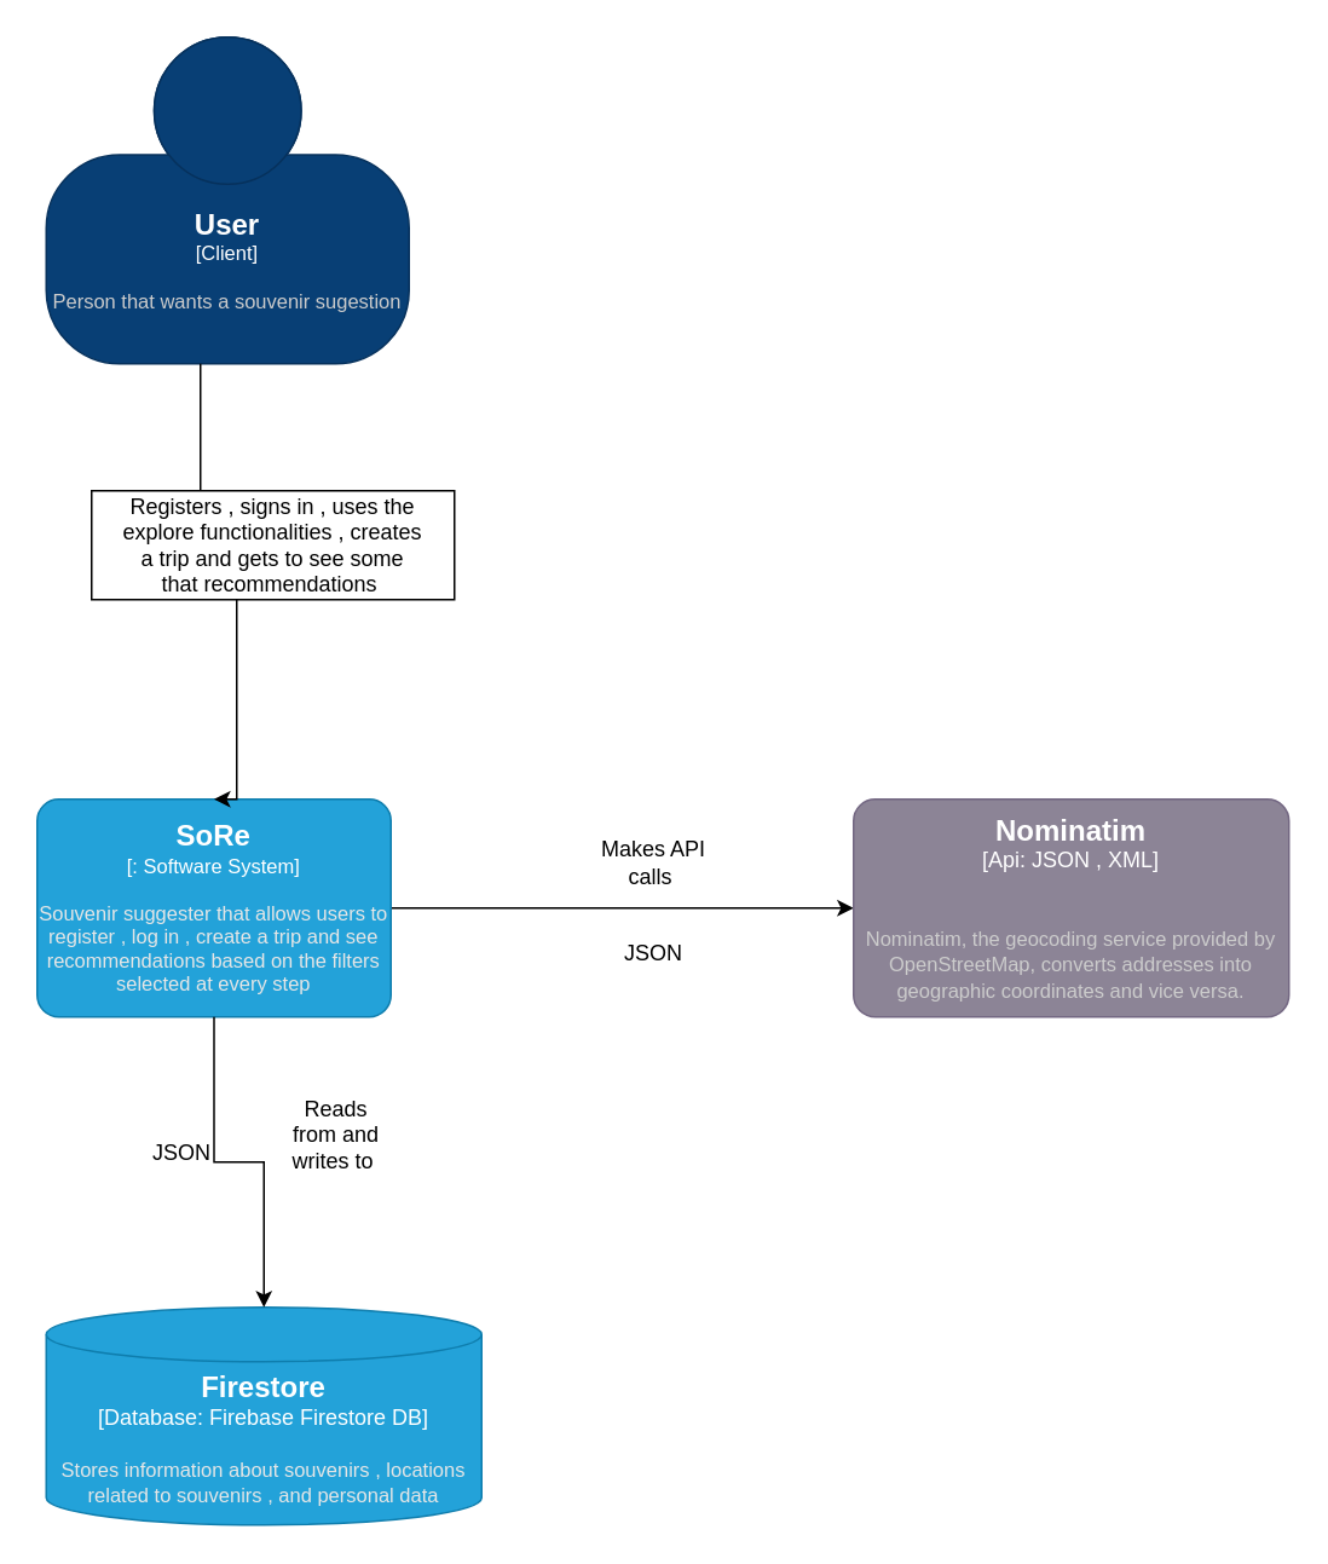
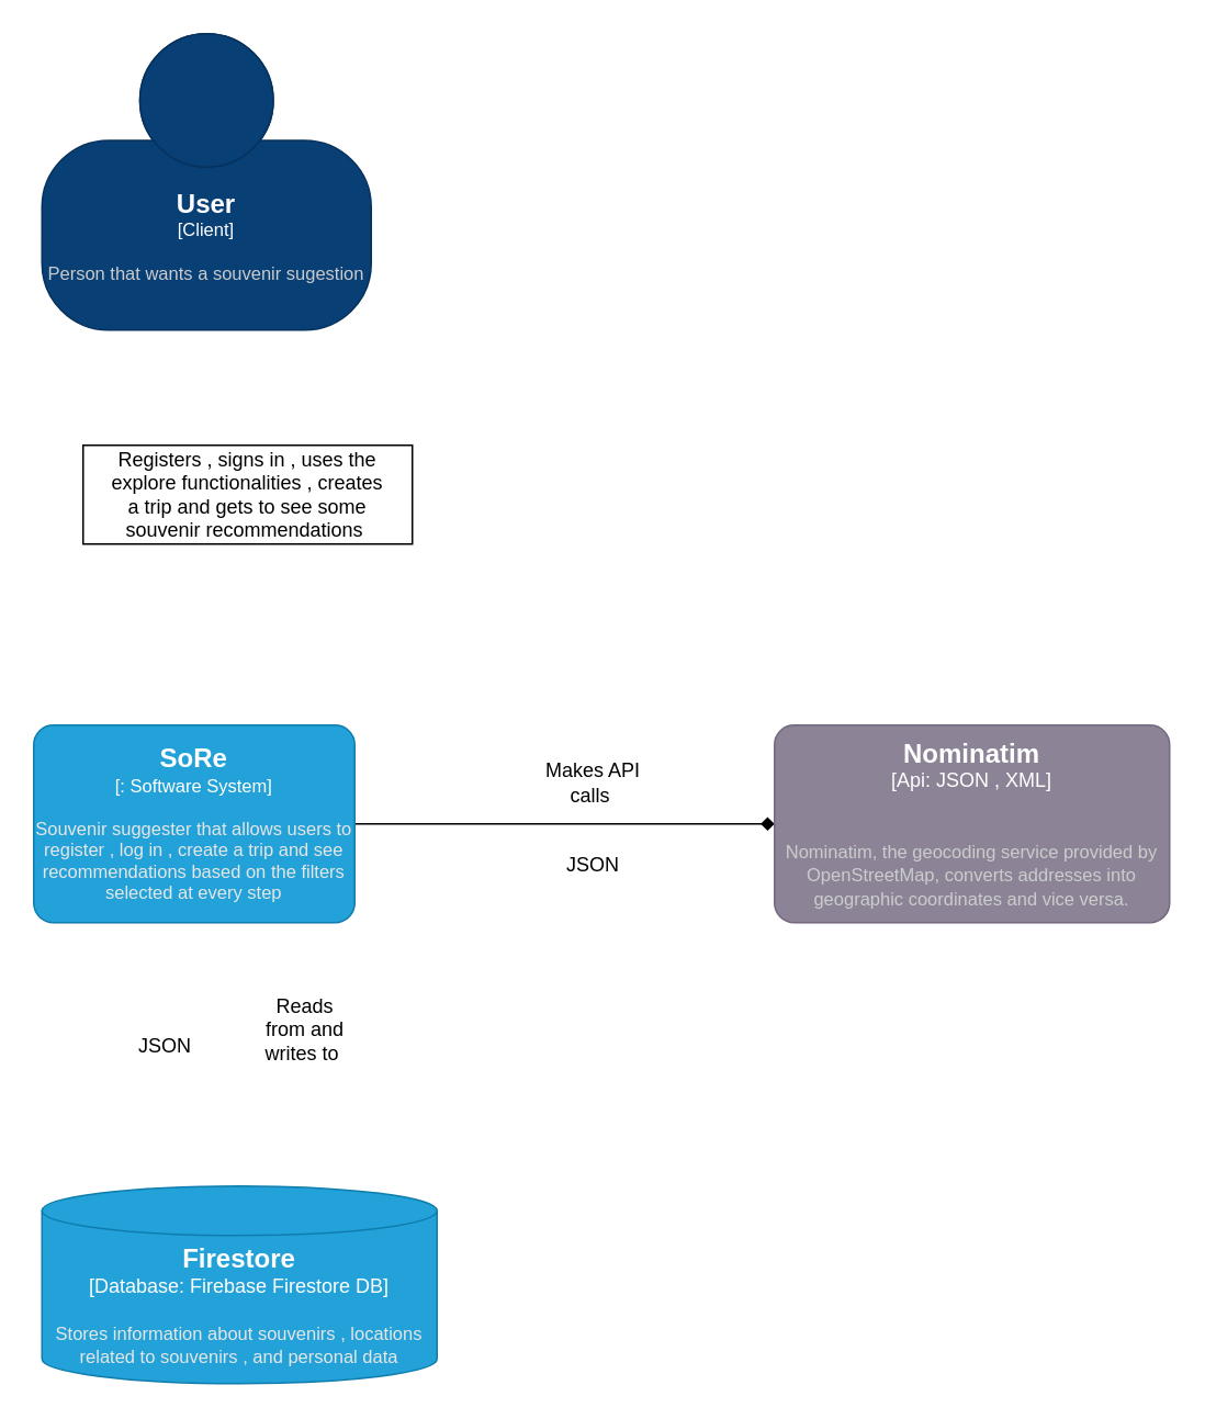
- <mxCell id="7" value="Registers , signs in , uses the explore functionalities , creates a trip and gets to see some that recommendations&amp;nbsp;" style="text;html=1;align=center;verticalAlign=middle;whiteSpace=wrap;rounded=0;" vertex="1" parent="1"><mxGeometry x="65" y="255" width="170" height="90" as="geometry" /></mxCell>
+ <mxCell id="7" value="Registers , signs in , uses the explore functionalities , creates a trip and gets to see some souvenir recommendations&amp;nbsp;" style="text;html=1;align=center;verticalAlign=middle;whiteSpace=wrap;rounded=0;" vertex="1" parent="1"><mxGeometry x="65" y="255" width="170" height="90" as="geometry" /></mxCell>
- <mxCell id="5" style="edgeStyle=orthogonalEdgeStyle;rounded=0;orthogonalLoop=1;jettySize=auto;html=1;entryX=0.5;entryY=0;entryDx=0;entryDy=0;entryPerimeter=0;" edge="1" parent="1" source="2" target="4"><mxGeometry relative="1" as="geometry"><mxPoint x="130" y="430" as="targetPoint" /><Array as="points"><mxPoint x="110" y="315" /><mxPoint x="130" y="315" /><mxPoint x="130" y="440" /></Array></mxGeometry></mxCell>
- <mxCell id="3" style="edgeStyle=orthogonalEdgeStyle;rounded=0;orthogonalLoop=1;jettySize=auto;html=1;exitX=1;exitY=0.5;exitDx=0;exitDy=0;exitPerimeter=0;" edge="1" parent="1" source="4" target="11"><mxGeometry relative="1" as="geometry" /></mxCell>
+ <mxCell id="3" style="edgeStyle=orthogonalEdgeStyle;rounded=0;orthogonalLoop=1;jettySize=auto;html=1;exitX=1;exitY=0.5;exitDx=0;exitDy=0;exitPerimeter=0;endArrow=diamond;" edge="1" parent="1" source="4" target="11"><mxGeometry relative="1" as="geometry" /></mxCell>
- <mxCell id="9" style="edgeStyle=orthogonalEdgeStyle;rounded=0;orthogonalLoop=1;jettySize=auto;html=1;entryX=0.5;entryY=0;entryDx=0;entryDy=0;entryPerimeter=0;" edge="1" parent="1" source="4" target="8"><mxGeometry relative="1" as="geometry" /></mxCell>
